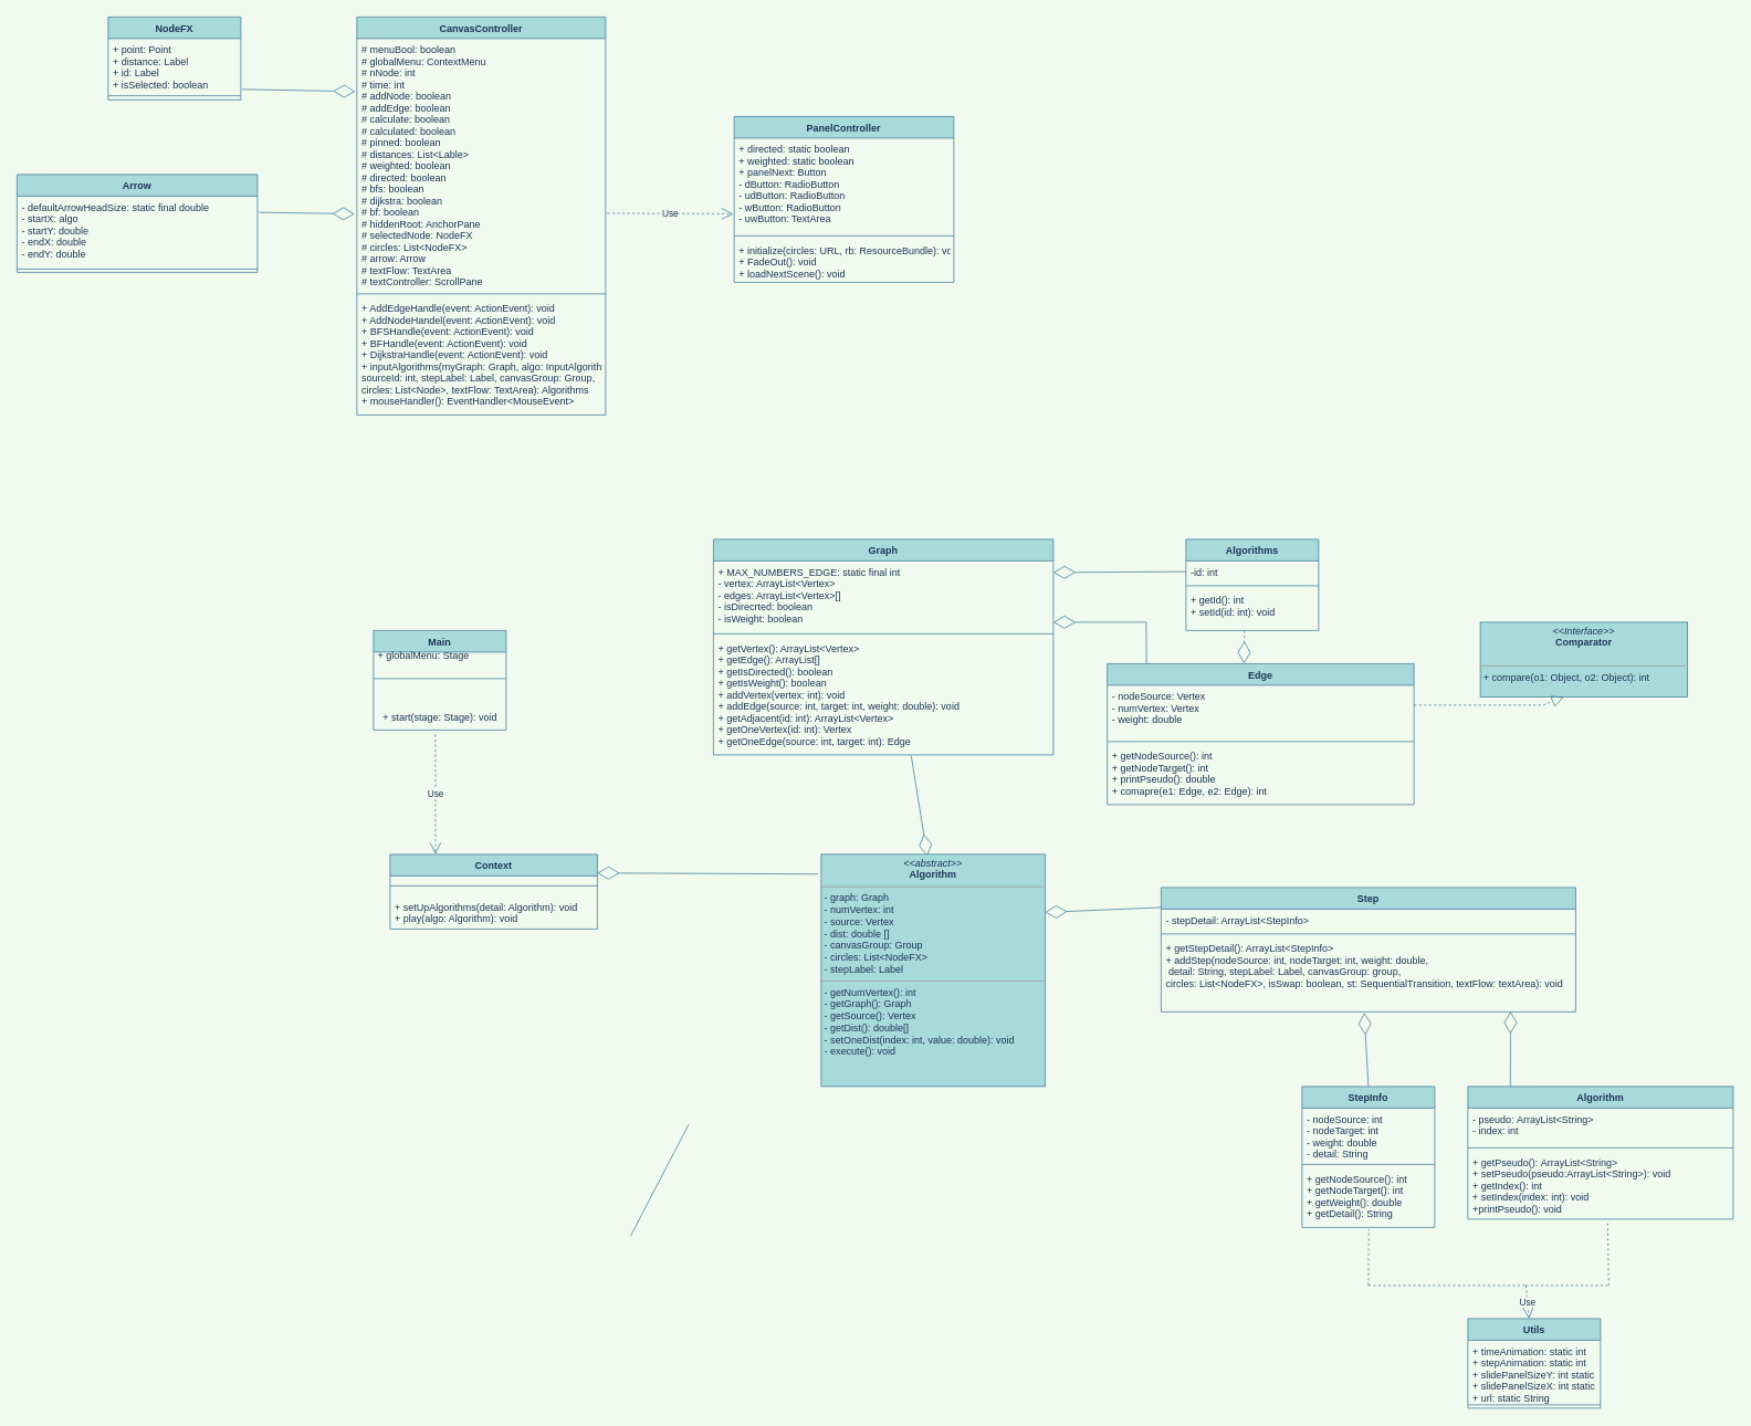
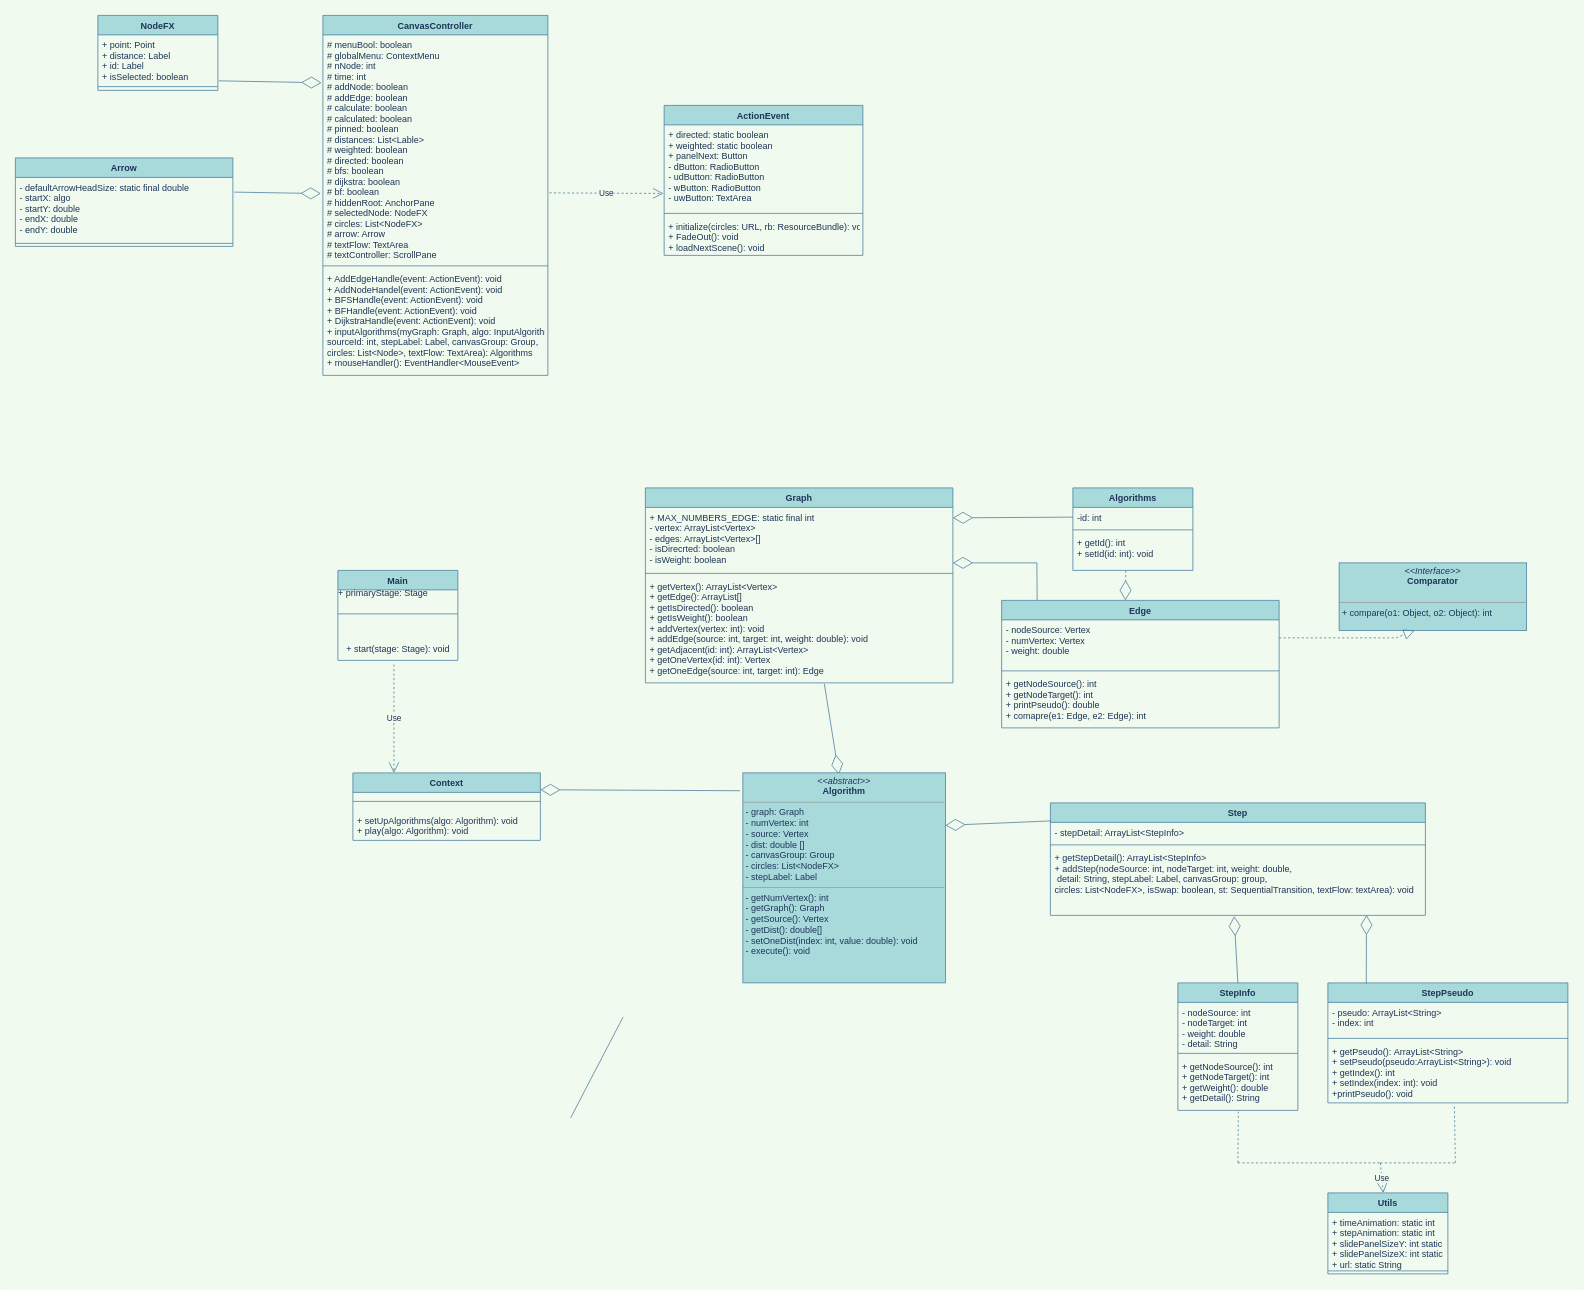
- <mxCell id="44" value="PanelController" style="swimlane;fontStyle=1;align=center;verticalAlign=top;childLayout=stackLayout;horizontal=1;startSize=26;horizontalStack=0;resizeParent=1;resizeParentMax=0;resizeLast=0;collapsible=1;marginBottom=0;fillColor=#A8DADC;strokeColor=#457B9D;fontColor=#1D3557;" parent="1" vertex="1"><mxGeometry x="885" y="140" width="265" height="200" as="geometry" /></mxCell>
+ <mxCell id="44" value="ActionEvent" style="swimlane;fontStyle=1;align=center;verticalAlign=top;childLayout=stackLayout;horizontal=1;startSize=26;horizontalStack=0;resizeParent=1;resizeParentMax=0;resizeLast=0;collapsible=1;marginBottom=0;fillColor=#A8DADC;strokeColor=#457B9D;fontColor=#1D3557;" parent="1" vertex="1"><mxGeometry x="885" y="140" width="265" height="200" as="geometry" /></mxCell>
- <mxCell id="57" value="+ globalMenu: Stage" style="text;html=1;align=center;verticalAlign=middle;resizable=0;points=[];autosize=1;strokeColor=none;fillColor=none;fontColor=#1D3557;" parent="1" vertex="1"><mxGeometry x="440" y="775" width="140" height="30" as="geometry" /></mxCell>
+ <mxCell id="57" value="+ primaryStage: Stage" style="text;html=1;align=center;verticalAlign=middle;resizable=0;points=[];autosize=1;strokeColor=none;fillColor=none;fontColor=#1D3557;" parent="1" vertex="1"><mxGeometry x="440" y="775" width="140" height="30" as="geometry" /></mxCell>
- <mxCell id="24" value="+ setUpAlgorithms(detail: Algorithm): void&#10;+ play(algo: Algorithm): void" style="text;strokeColor=none;fillColor=none;align=left;verticalAlign=top;spacingLeft=4;spacingRight=4;overflow=hidden;rotatable=0;points=[[0,0.5],[1,0.5]];portConstraint=eastwest;fontColor=#1D3557;" parent="22" vertex="1"><mxGeometry y="50" width="250" height="40" as="geometry" /></mxCell>
+ <mxCell id="24" value="+ setUpAlgorithms(algo: Algorithm): void&#10;+ play(algo: Algorithm): void" style="text;strokeColor=none;fillColor=none;align=left;verticalAlign=top;spacingLeft=4;spacingRight=4;overflow=hidden;rotatable=0;points=[[0,0.5],[1,0.5]];portConstraint=eastwest;fontColor=#1D3557;" parent="22" vertex="1"><mxGeometry y="50" width="250" height="40" as="geometry" /></mxCell>
- <mxCell id="58" value="Algorithm" style="swimlane;fontStyle=1;align=center;verticalAlign=top;childLayout=stackLayout;horizontal=1;startSize=26;horizontalStack=0;resizeParent=1;resizeParentMax=0;resizeLast=0;collapsible=1;marginBottom=0;fillColor=#A8DADC;strokeColor=#457B9D;fontColor=#1D3557;" parent="1" vertex="1"><mxGeometry x="1770" y="1310" width="320" height="160" as="geometry" /></mxCell>
+ <mxCell id="58" value="StepPseudo" style="swimlane;fontStyle=1;align=center;verticalAlign=top;childLayout=stackLayout;horizontal=1;startSize=26;horizontalStack=0;resizeParent=1;resizeParentMax=0;resizeLast=0;collapsible=1;marginBottom=0;fillColor=#A8DADC;strokeColor=#457B9D;fontColor=#1D3557;" parent="1" vertex="1"><mxGeometry x="1770" y="1310" width="320" height="160" as="geometry" /></mxCell>
